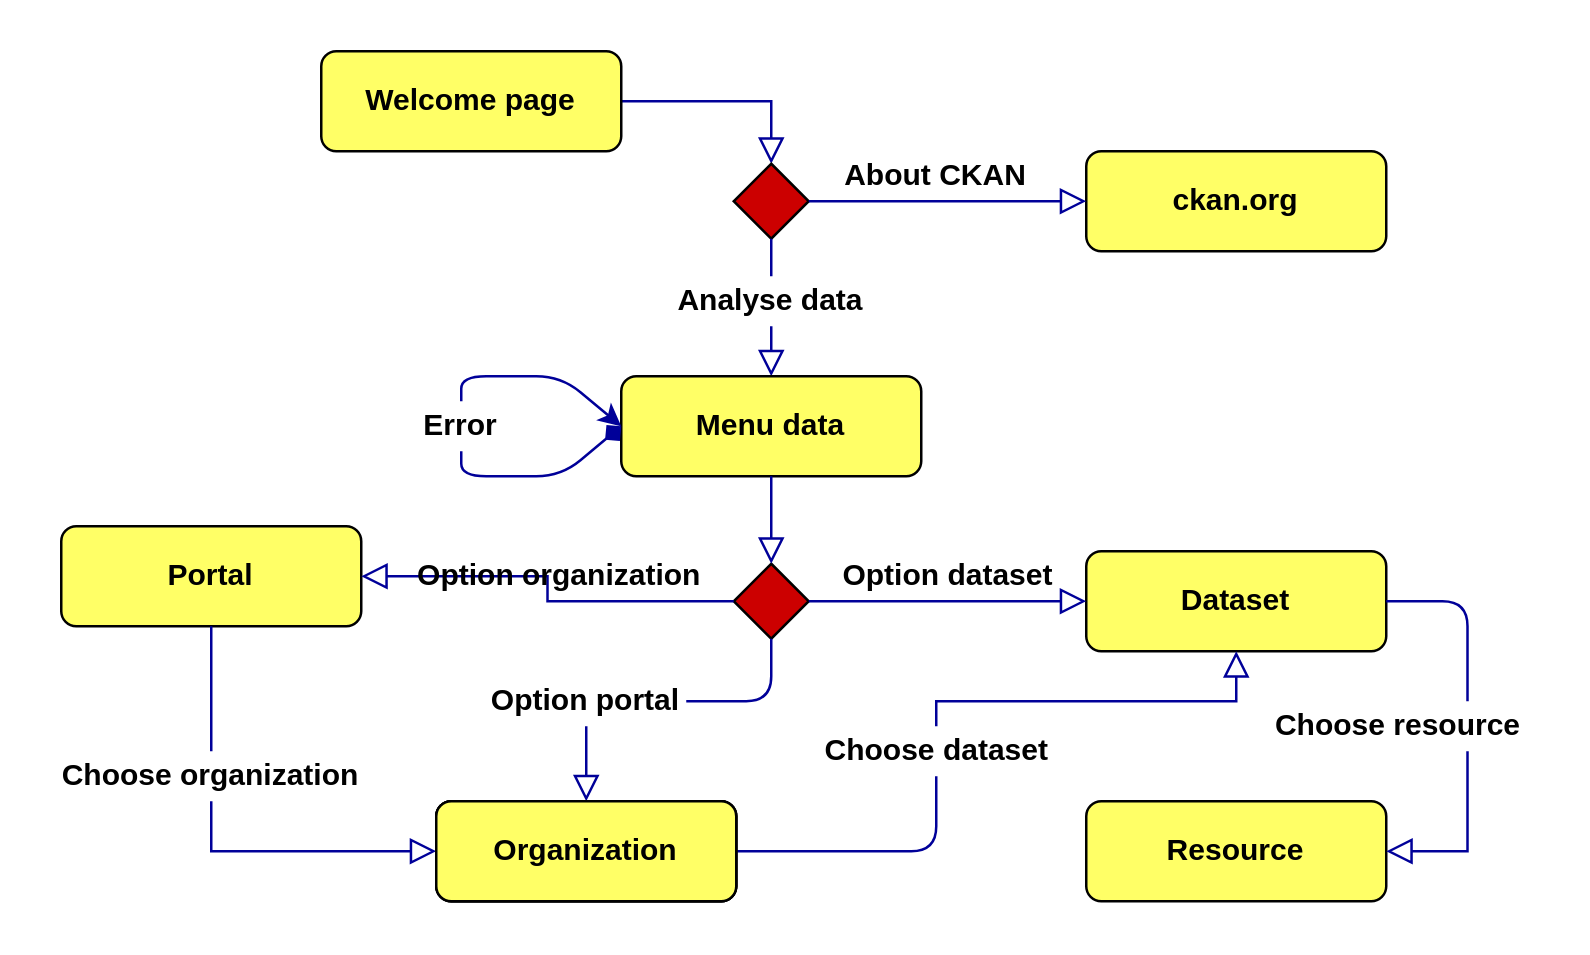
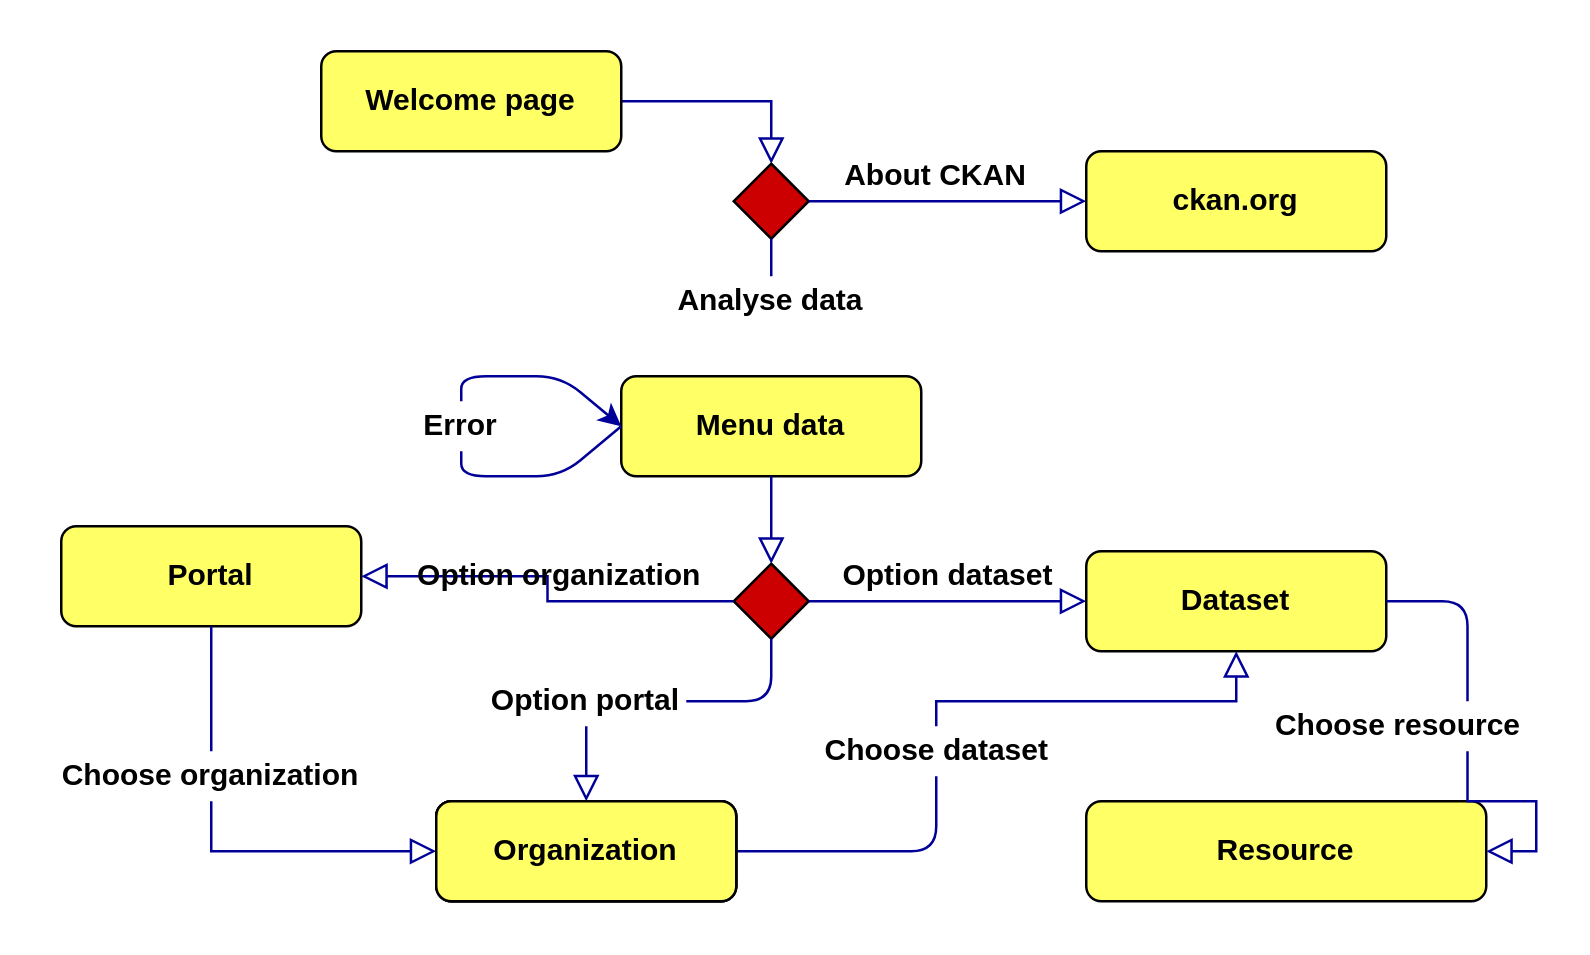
- <mxCell id="8" value="" style="rounded=0;html=1;jettySize=auto;orthogonalLoop=1;fontSize=11;endArrow=block;endFill=0;endSize=8;strokeWidth=1;shadow=0;labelBackgroundColor=none;edgeStyle=orthogonalEdgeStyle;entryX=0.5;entryY=0;entryDx=0;entryDy=0;exitX=0.5;exitY=1;exitDx=0;exitDy=0;strokeColor=#000099;" parent="1" source="10" target="9" edge="1"><mxGeometry relative="1" as="geometry"><mxPoint x="274" y="90" as="sourcePoint" /><mxPoint x="575" y="0" as="targetPoint" /></mxGeometry></mxCell>
- <mxCell id="21" value="" style="endArrow=diamond;html=1;entryX=0;entryY=0.5;entryDx=0;entryDy=0;exitX=0.5;exitY=1;exitDx=0;exitDy=0;strokeColor=#000099;" parent="1" source="20" target="9" edge="1"><mxGeometry width="50" height="50" relative="1" as="geometry"><mxPoint x="230" y="240" as="sourcePoint" /><mxPoint x="174" y="115" as="targetPoint" /><Array as="points"><mxPoint x="184" y="190" /><mxPoint x="224" y="190" /></Array></mxGeometry></mxCell>
+ <mxCell id="21" value="" style="endArrow=none;html=1;entryX=0;entryY=0.5;entryDx=0;entryDy=0;exitX=0.5;exitY=1;exitDx=0;exitDy=0;strokeColor=#000099;" parent="1" source="20" target="9" edge="1"><mxGeometry width="50" height="50" relative="1" as="geometry"><mxPoint x="230" y="240" as="sourcePoint" /><mxPoint x="174" y="115" as="targetPoint" /><Array as="points"><mxPoint x="184" y="190" /><mxPoint x="224" y="190" /></Array></mxGeometry></mxCell>
- <mxCell id="35" value="&lt;b&gt;Resource&lt;/b&gt;" style="rounded=1;whiteSpace=wrap;html=1;fontSize=12;glass=0;strokeWidth=1;shadow=0;fillColor=#FFFF66;" vertex="1" parent="1"><mxGeometry x="434" y="320" width="120" height="40" as="geometry" /></mxCell>
+ <mxCell id="35" value="&lt;b&gt;Resource&lt;/b&gt;" style="rounded=1;whiteSpace=wrap;html=1;fontSize=12;glass=0;strokeWidth=1;shadow=0;fillColor=#FFFF66;" vertex="1" parent="1"><mxGeometry x="434" y="320" width="160" height="40" as="geometry" /></mxCell>
